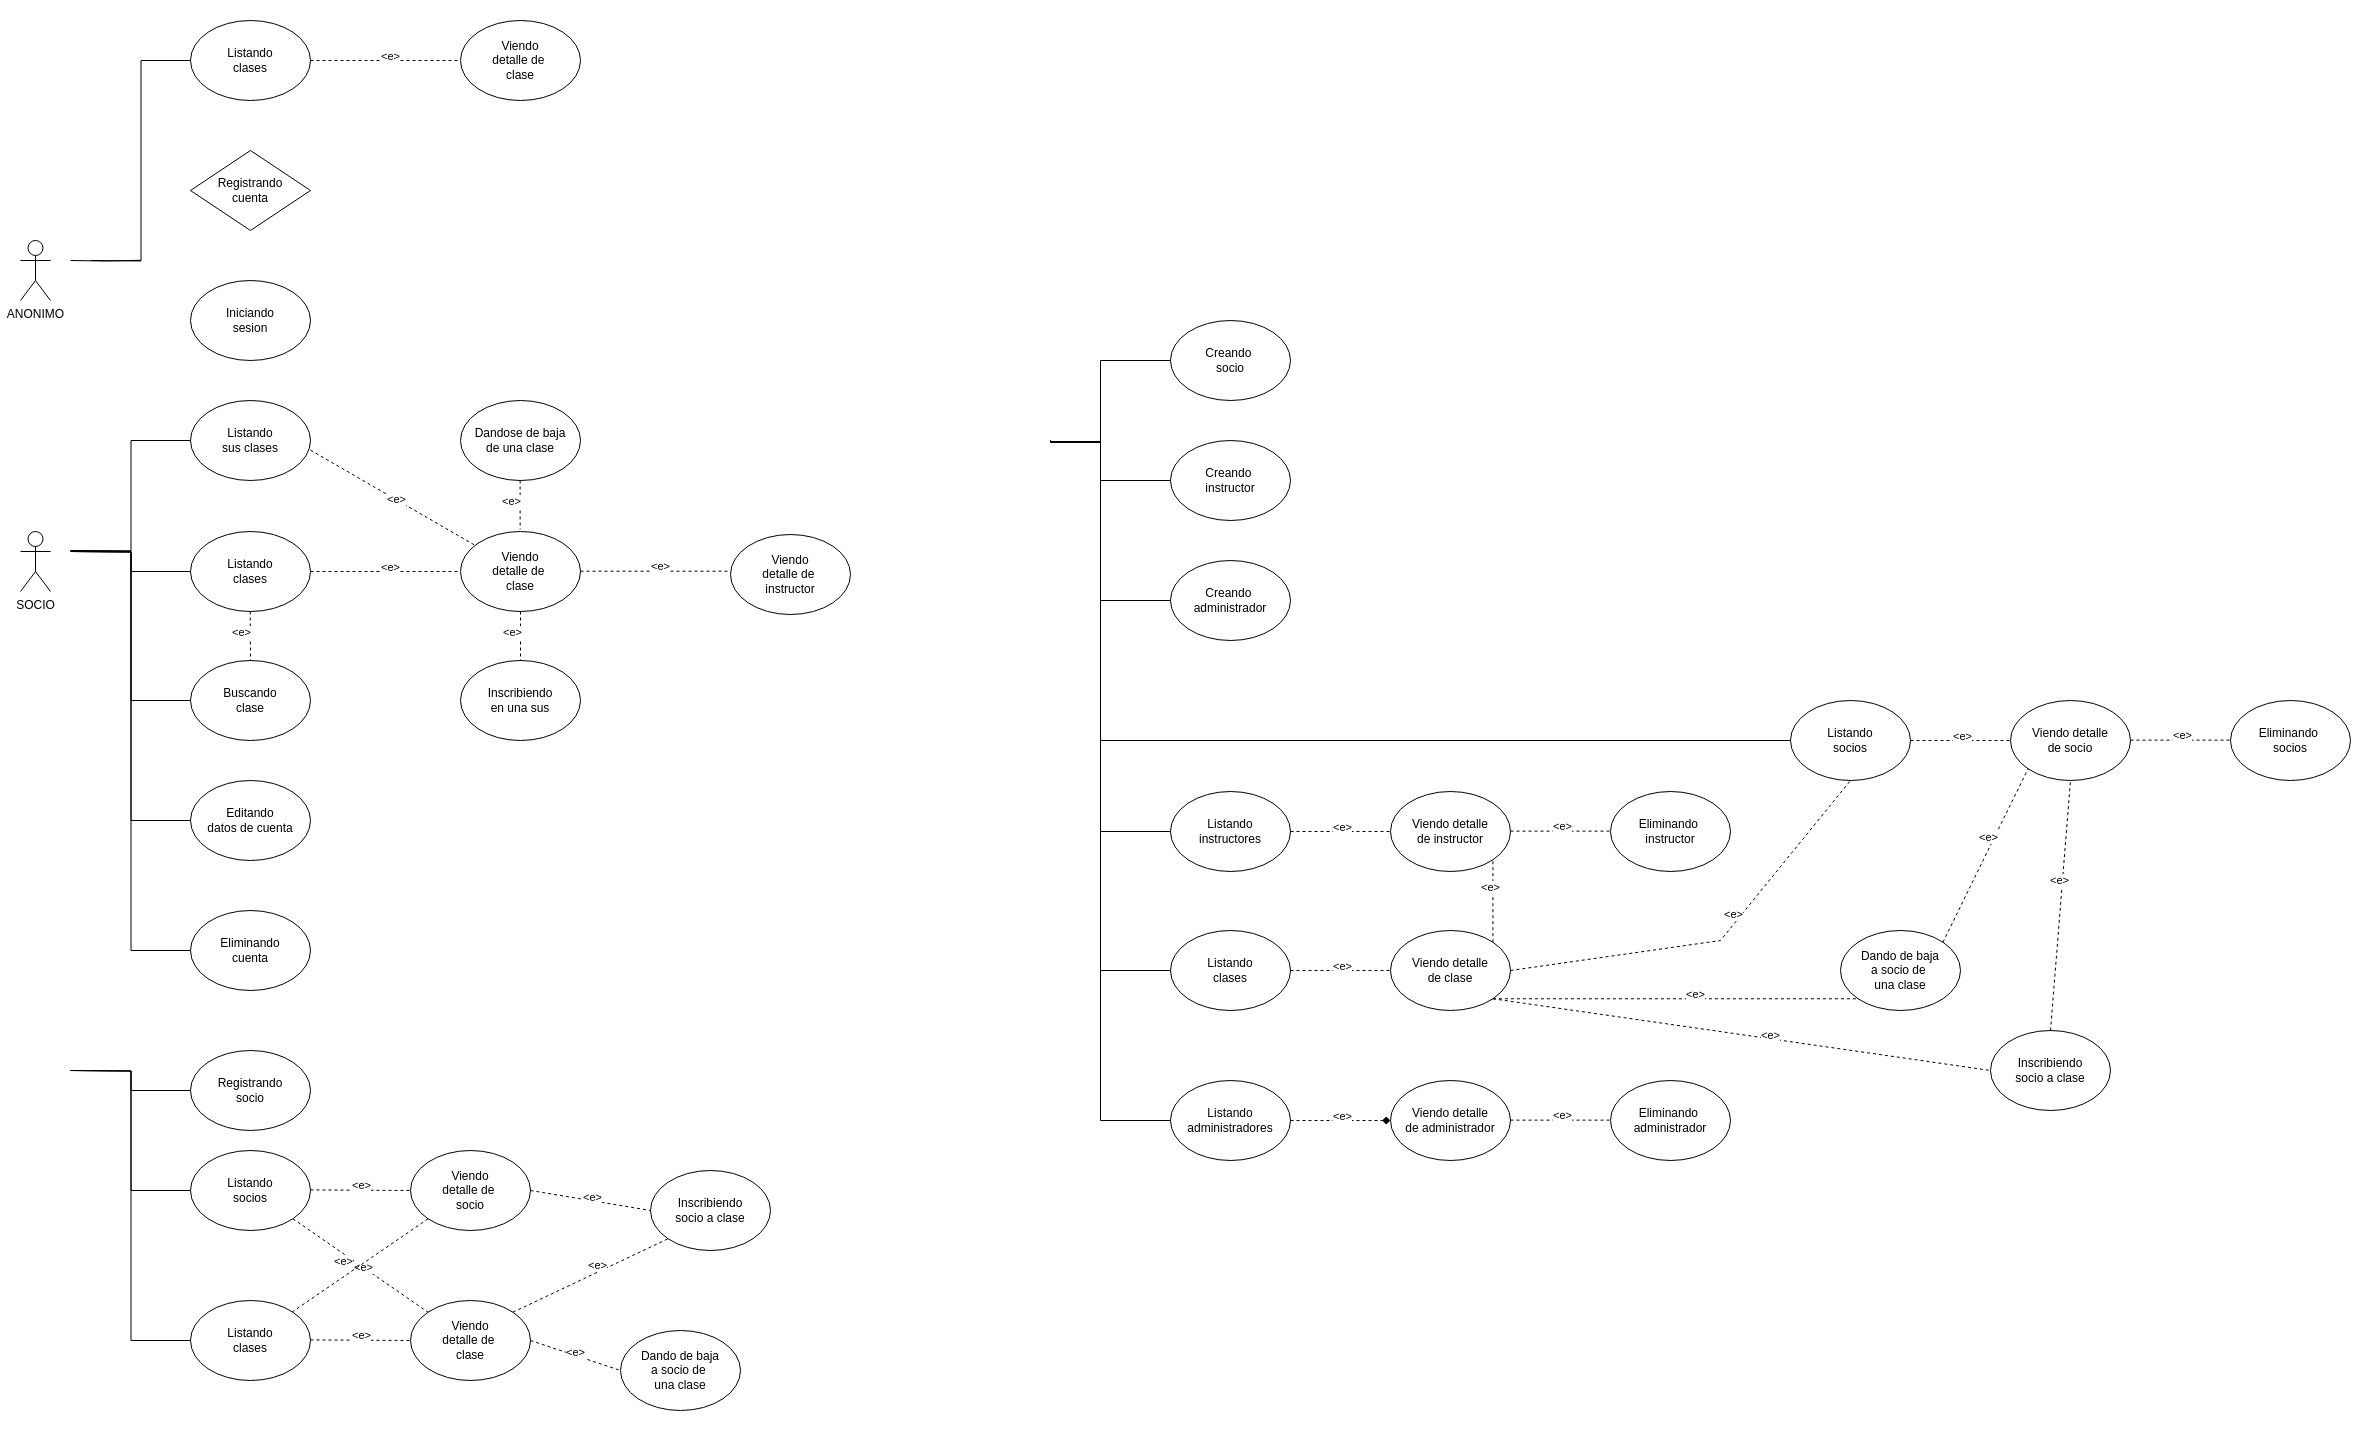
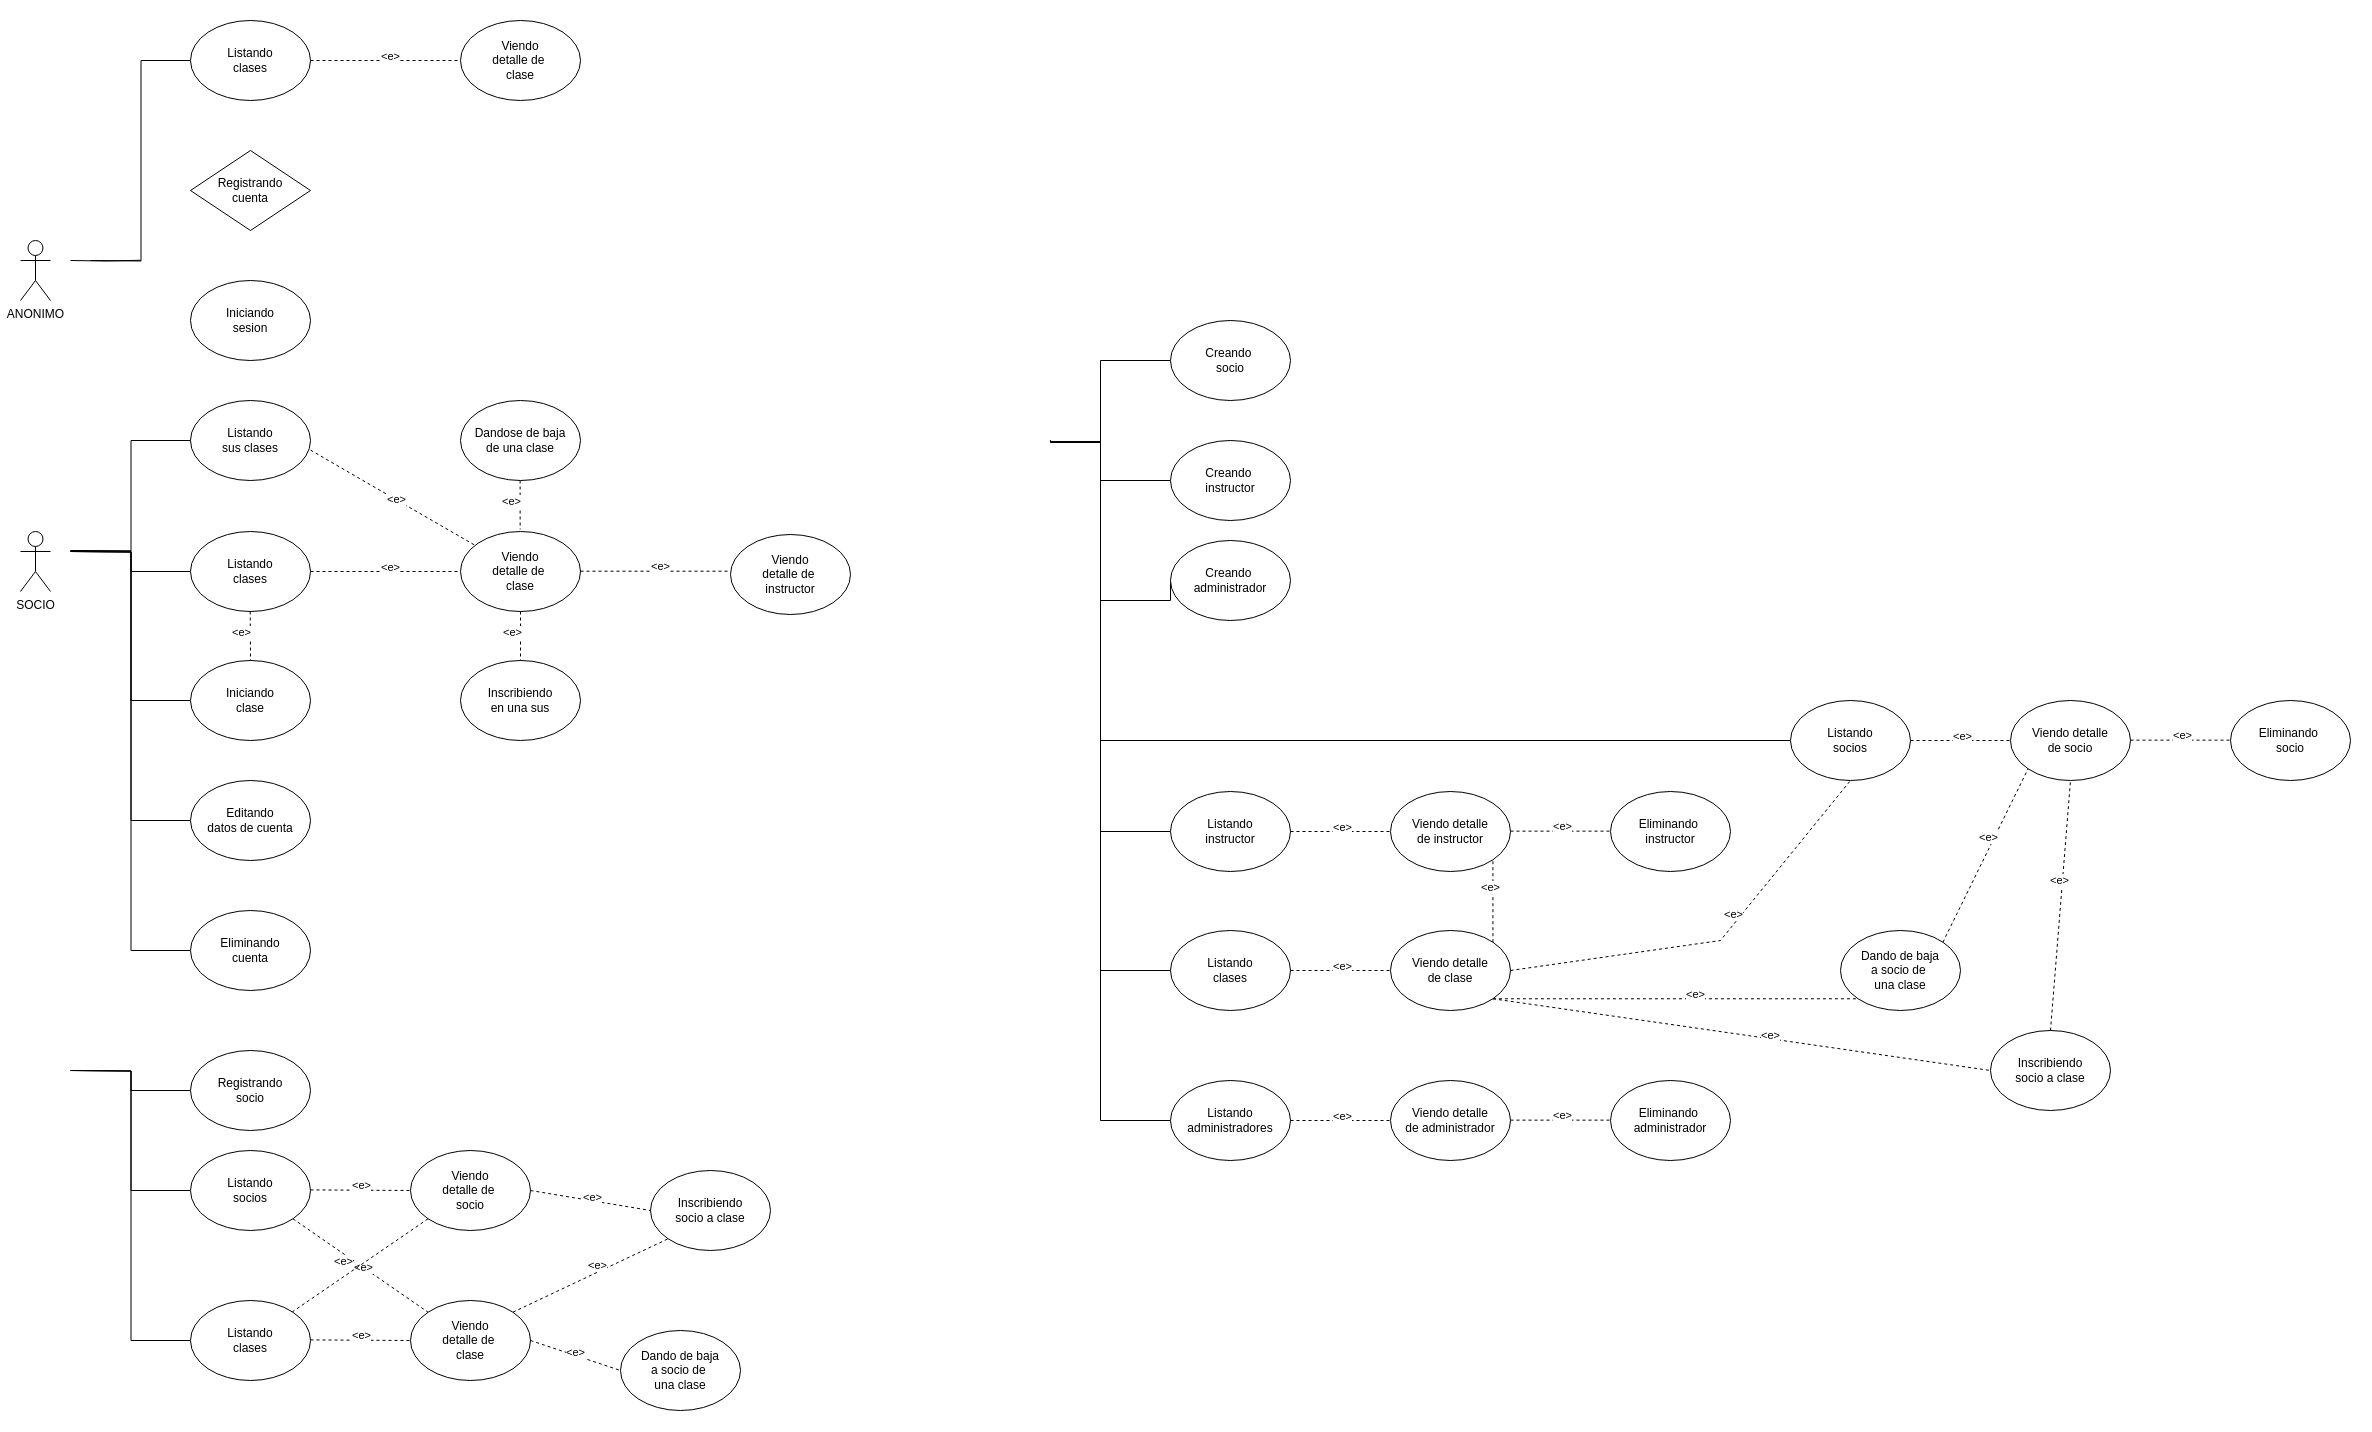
- <mxCell id="76" value="Creando&amp;nbsp;&lt;div&gt;administrador&lt;/div&gt;" style="ellipse;whiteSpace=wrap;html=1;" vertex="1" parent="1"><mxGeometry x="1170" y="560" width="120" height="80" as="geometry" /></mxCell>
+ <mxCell id="76" value="Creando&amp;nbsp;&lt;div&gt;administrador&lt;/div&gt;" style="ellipse;whiteSpace=wrap;html=1;" vertex="1" parent="1"><mxGeometry x="1170" y="540" width="120" height="80" as="geometry" /></mxCell>
- <mxCell id="23" value="Buscando&lt;div&gt;clase&lt;/div&gt;" style="ellipse;whiteSpace=wrap;html=1;" vertex="1" parent="1"><mxGeometry x="190" y="660" width="120" height="80" as="geometry" /></mxCell>
+ <mxCell id="23" value="Iniciando&lt;div&gt;clase&lt;/div&gt;" style="ellipse;whiteSpace=wrap;html=1;" vertex="1" parent="1"><mxGeometry x="190" y="660" width="120" height="80" as="geometry" /></mxCell>
- <mxCell id="64" value="Eliminando&amp;nbsp;&lt;div&gt;socios&lt;/div&gt;" style="ellipse;whiteSpace=wrap;html=1;" vertex="1" parent="1"><mxGeometry x="2230" y="700" width="120" height="80" as="geometry" /></mxCell>
+ <mxCell id="64" value="Eliminando&amp;nbsp;&lt;div&gt;socio&lt;/div&gt;" style="ellipse;whiteSpace=wrap;html=1;" vertex="1" parent="1"><mxGeometry x="2230" y="700" width="120" height="80" as="geometry" /></mxCell>
- <mxCell id="67" value="Listando&lt;br&gt;instructores" style="ellipse;whiteSpace=wrap;html=1;" vertex="1" parent="1"><mxGeometry x="1170" y="791" width="120" height="80" as="geometry" /></mxCell>
+ <mxCell id="67" value="Listando&lt;br&gt;instructor" style="ellipse;whiteSpace=wrap;html=1;" vertex="1" parent="1"><mxGeometry x="1170" y="791" width="120" height="80" as="geometry" /></mxCell>
- <mxCell id="101" value="" style="endArrow=diamond;dashed=1;html=1;rounded=0;exitX=1;exitY=0.5;exitDx=0;exitDy=0;entryX=0;entryY=0.5;entryDx=0;entryDy=0;" edge="1" parent="1" source="99" target="100"><mxGeometry width="50" height="50" relative="1" as="geometry"><mxPoint x="1350" y="1170" as="sourcePoint" /><mxPoint x="1350.29" y="1219" as="targetPoint" /></mxGeometry></mxCell>
+ <mxCell id="101" value="" style="endArrow=none;dashed=1;html=1;rounded=0;exitX=1;exitY=0.5;exitDx=0;exitDy=0;entryX=0;entryY=0.5;entryDx=0;entryDy=0;" edge="1" parent="1" source="99" target="100"><mxGeometry width="50" height="50" relative="1" as="geometry"><mxPoint x="1350" y="1170" as="sourcePoint" /><mxPoint x="1350.29" y="1219" as="targetPoint" /></mxGeometry></mxCell>
